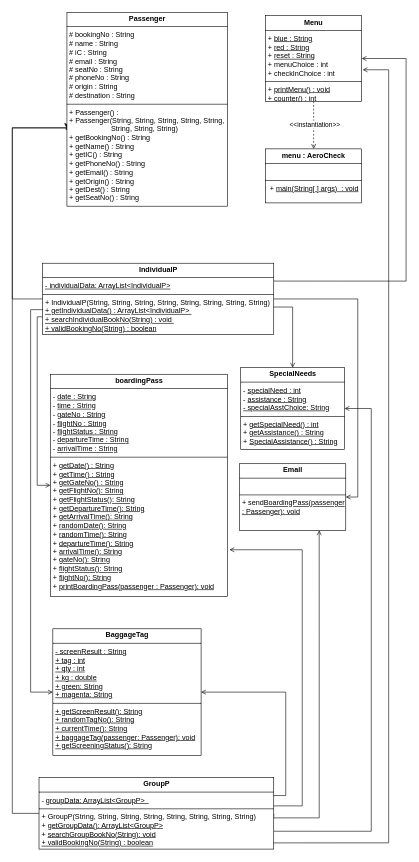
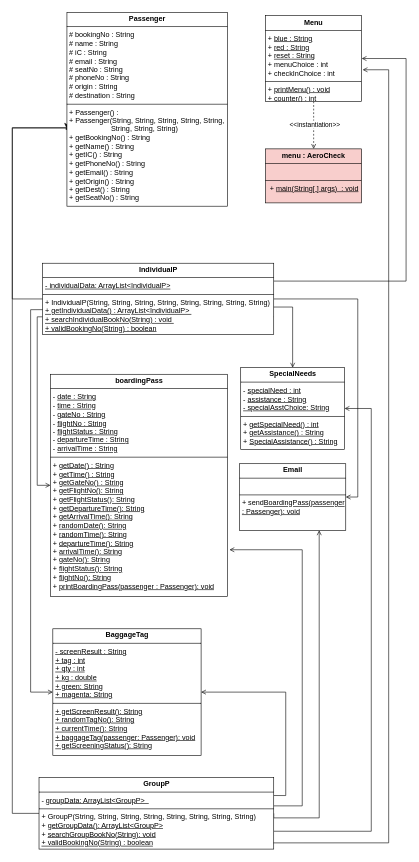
- <mxCell id="2" value="&lt;p style=&quot;margin:0px;margin-top:4px;text-align:center;&quot;&gt;&lt;b&gt;menu : AeroCheck&lt;/b&gt;&lt;/p&gt;&lt;hr size=&quot;1&quot; style=&quot;border-style:solid;&quot;&gt;&lt;p style=&quot;margin:0px;margin-left:4px;&quot;&gt;&lt;br&gt;&lt;/p&gt;&lt;hr size=&quot;1&quot; style=&quot;border-style:solid;&quot;&gt;&lt;p style=&quot;margin:0px;margin-left:4px;&quot;&gt;&amp;nbsp;+ &lt;u&gt;main(String[ ] args)&amp;nbsp; : void&lt;/u&gt;&lt;/p&gt;" style="verticalAlign=top;align=left;overflow=fill;html=1;whiteSpace=wrap;" parent="1" vertex="1"><mxGeometry x="442" y="247.5" width="160" height="90" as="geometry" /></mxCell>
+ <mxCell id="2" value="&lt;p style=&quot;margin:0px;margin-top:4px;text-align:center;&quot;&gt;&lt;b&gt;menu : AeroCheck&lt;/b&gt;&lt;/p&gt;&lt;hr size=&quot;1&quot; style=&quot;border-style:solid;&quot;&gt;&lt;p style=&quot;margin:0px;margin-left:4px;&quot;&gt;&lt;br&gt;&lt;/p&gt;&lt;hr size=&quot;1&quot; style=&quot;border-style:solid;&quot;&gt;&lt;p style=&quot;margin:0px;margin-left:4px;&quot;&gt;&amp;nbsp;+ &lt;u&gt;main(String[ ] args)&amp;nbsp; : void&lt;/u&gt;&lt;/p&gt;" style="verticalAlign=top;align=left;overflow=fill;html=1;whiteSpace=wrap;fillColor=#f8cecc;" parent="1" vertex="1"><mxGeometry x="442" y="247.5" width="160" height="90" as="geometry" /></mxCell>
